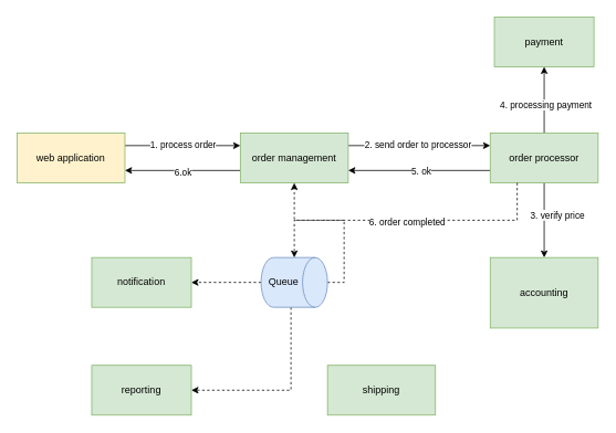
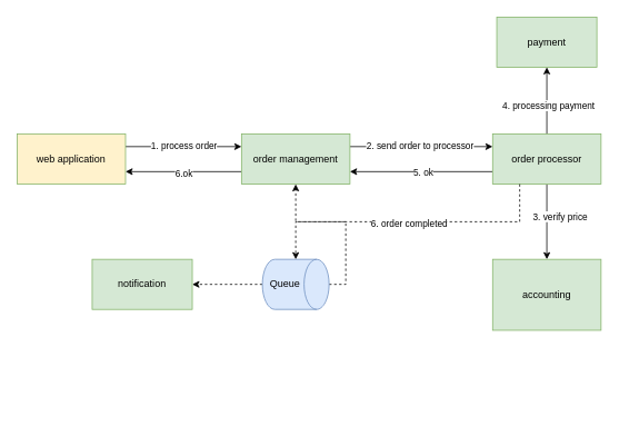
- <mxCell id="25" value="reporting" style="whiteSpace=wrap;html=1;fillColor=#d5e8d4;strokeColor=#82b366;rounded=0;" parent="1" vertex="1"><mxGeometry x="110" y="440" width="120" height="60" as="geometry" /></mxCell>
- <mxCell id="20" style="edgeStyle=orthogonalEdgeStyle;rounded=0;orthogonalLoop=1;jettySize=auto;html=1;entryX=1;entryY=0.5;entryDx=0;entryDy=0;dashed=1;" parent="1" source="22" target="25" edge="1"><mxGeometry relative="1" as="geometry"><Array as="points"><mxPoint x="350" y="470" /></Array></mxGeometry></mxCell>
- <mxCell id="23" value="shipping" style="rounded=0;whiteSpace=wrap;html=1;fillColor=#d5e8d4;strokeColor=#82b366;" parent="1" vertex="1"><mxGeometry x="394" y="440" width="130" height="60" as="geometry" /></mxCell>
